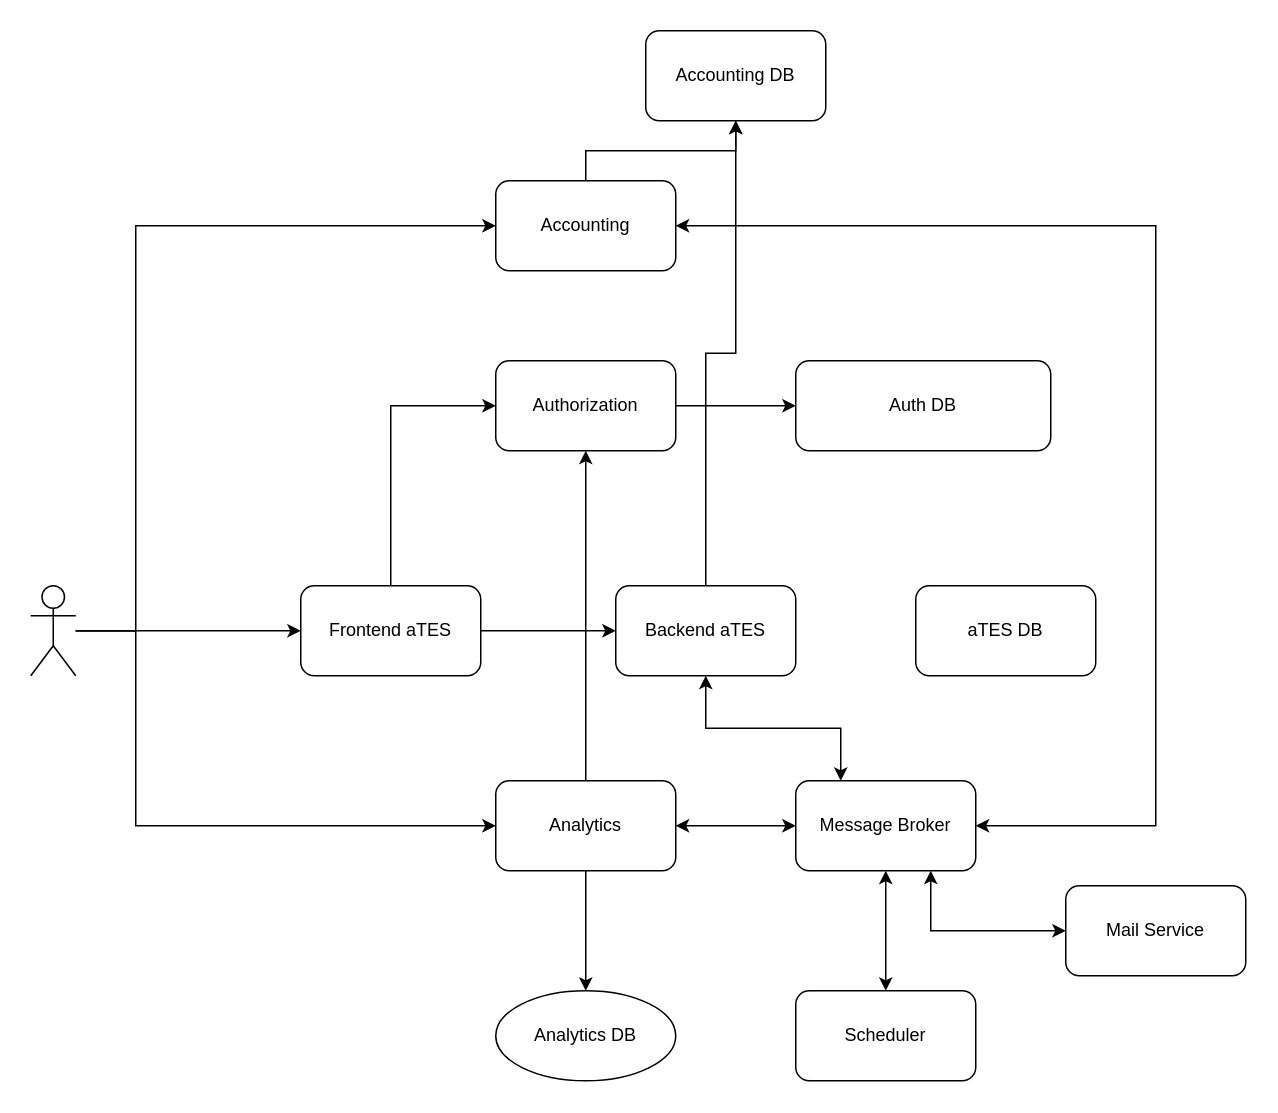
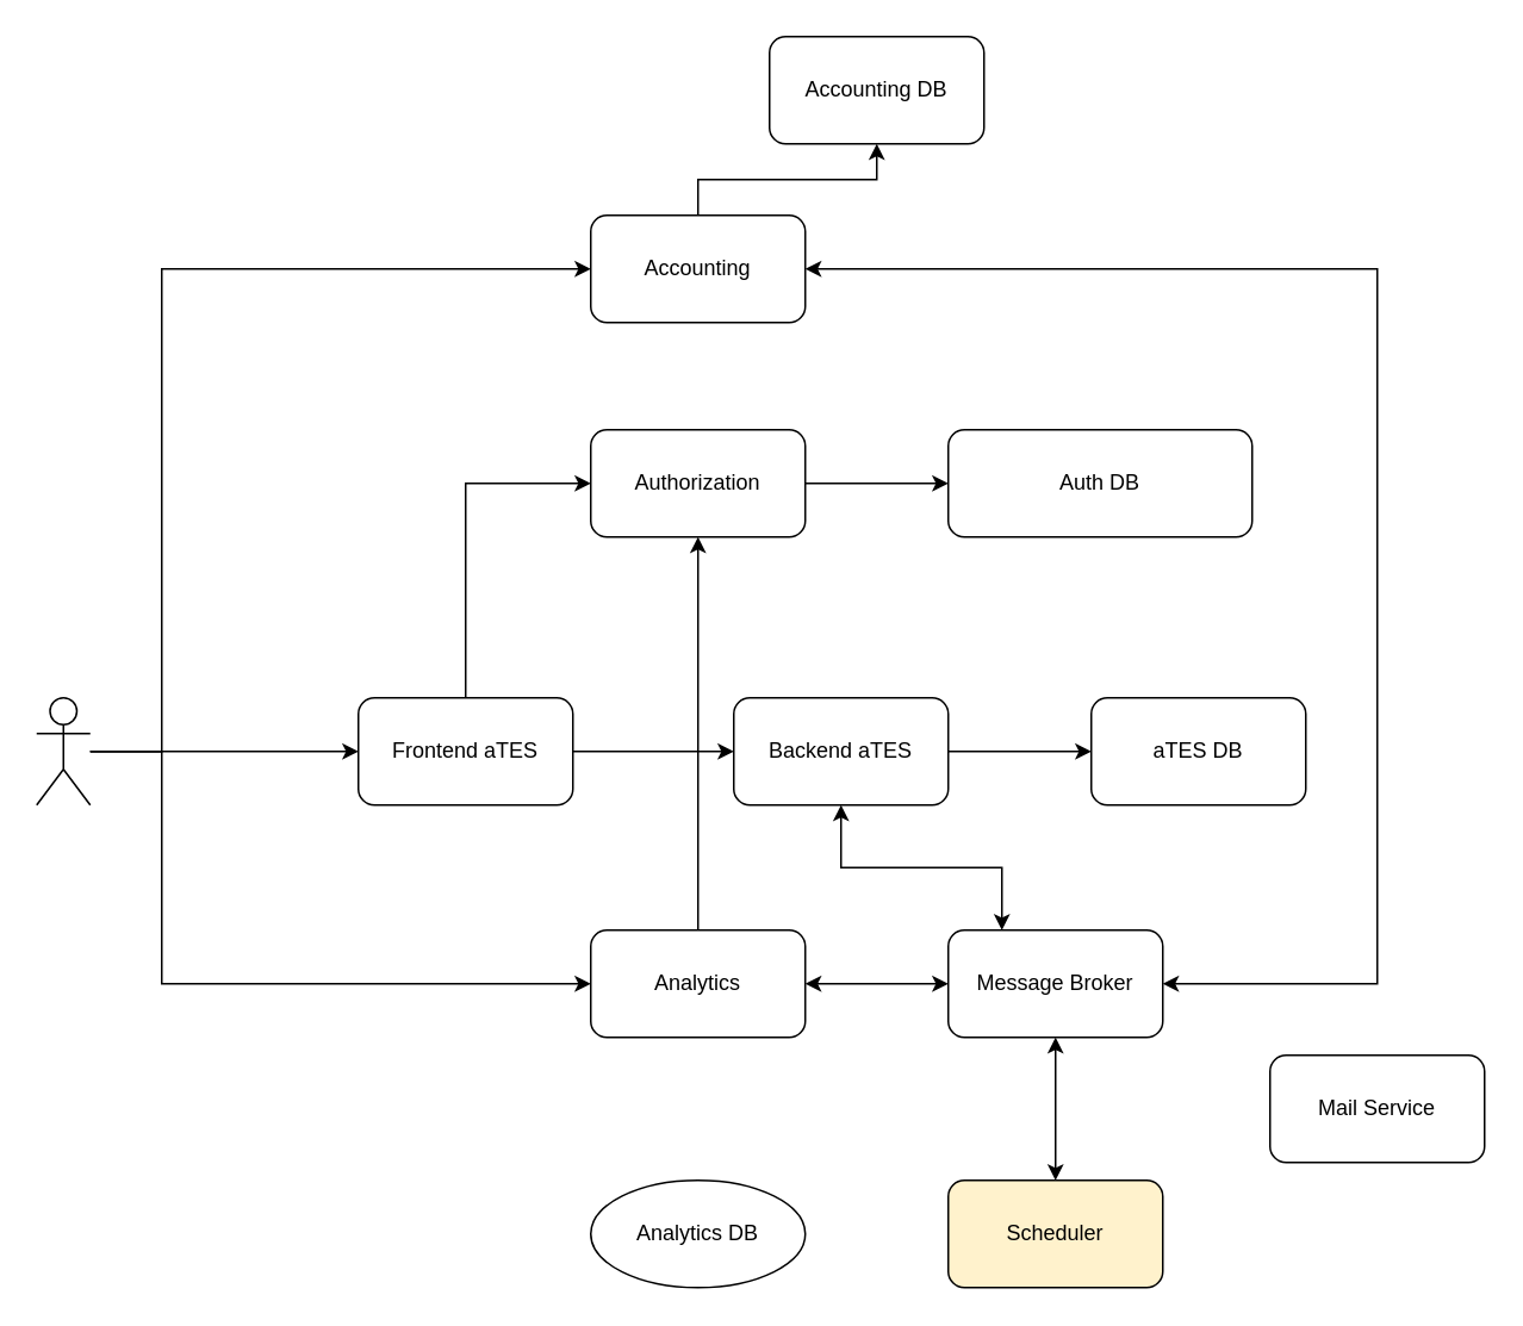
- <mxCell id="8" value="" style="edgeStyle=orthogonalEdgeStyle;rounded=0;orthogonalLoop=1;jettySize=auto;html=1;" parent="1" source="10" target="18" edge="1"><mxGeometry relative="1" as="geometry" /></mxCell>
+ <mxCell id="8" value="" style="edgeStyle=orthogonalEdgeStyle;rounded=0;orthogonalLoop=1;jettySize=auto;html=1;" parent="1" source="10" target="13" edge="1"><mxGeometry relative="1" as="geometry" /></mxCell>
- <mxCell id="19" value="" style="edgeStyle=orthogonalEdgeStyle;rounded=0;orthogonalLoop=1;jettySize=auto;html=1;" parent="1" source="22" target="24" edge="1"><mxGeometry relative="1" as="geometry" /></mxCell>
- <mxCell id="28" value="" style="edgeStyle=orthogonalEdgeStyle;rounded=0;orthogonalLoop=1;jettySize=auto;html=1;startArrow=classic;startFill=1;entryX=0.75;entryY=1;entryDx=0;entryDy=0;" parent="1" source="29" target="26" edge="1"><mxGeometry relative="1" as="geometry" /></mxCell>
- <mxCell id="27" value="Scheduler" style="rounded=1;whiteSpace=wrap;html=1;" parent="1" vertex="1"><mxGeometry x="530" y="660" width="120" height="60" as="geometry" /></mxCell>
+ <mxCell id="27" value="Scheduler" style="rounded=1;whiteSpace=wrap;html=1;fillColor=#fff2cc;" parent="1" vertex="1"><mxGeometry x="530" y="660" width="120" height="60" as="geometry" /></mxCell>
